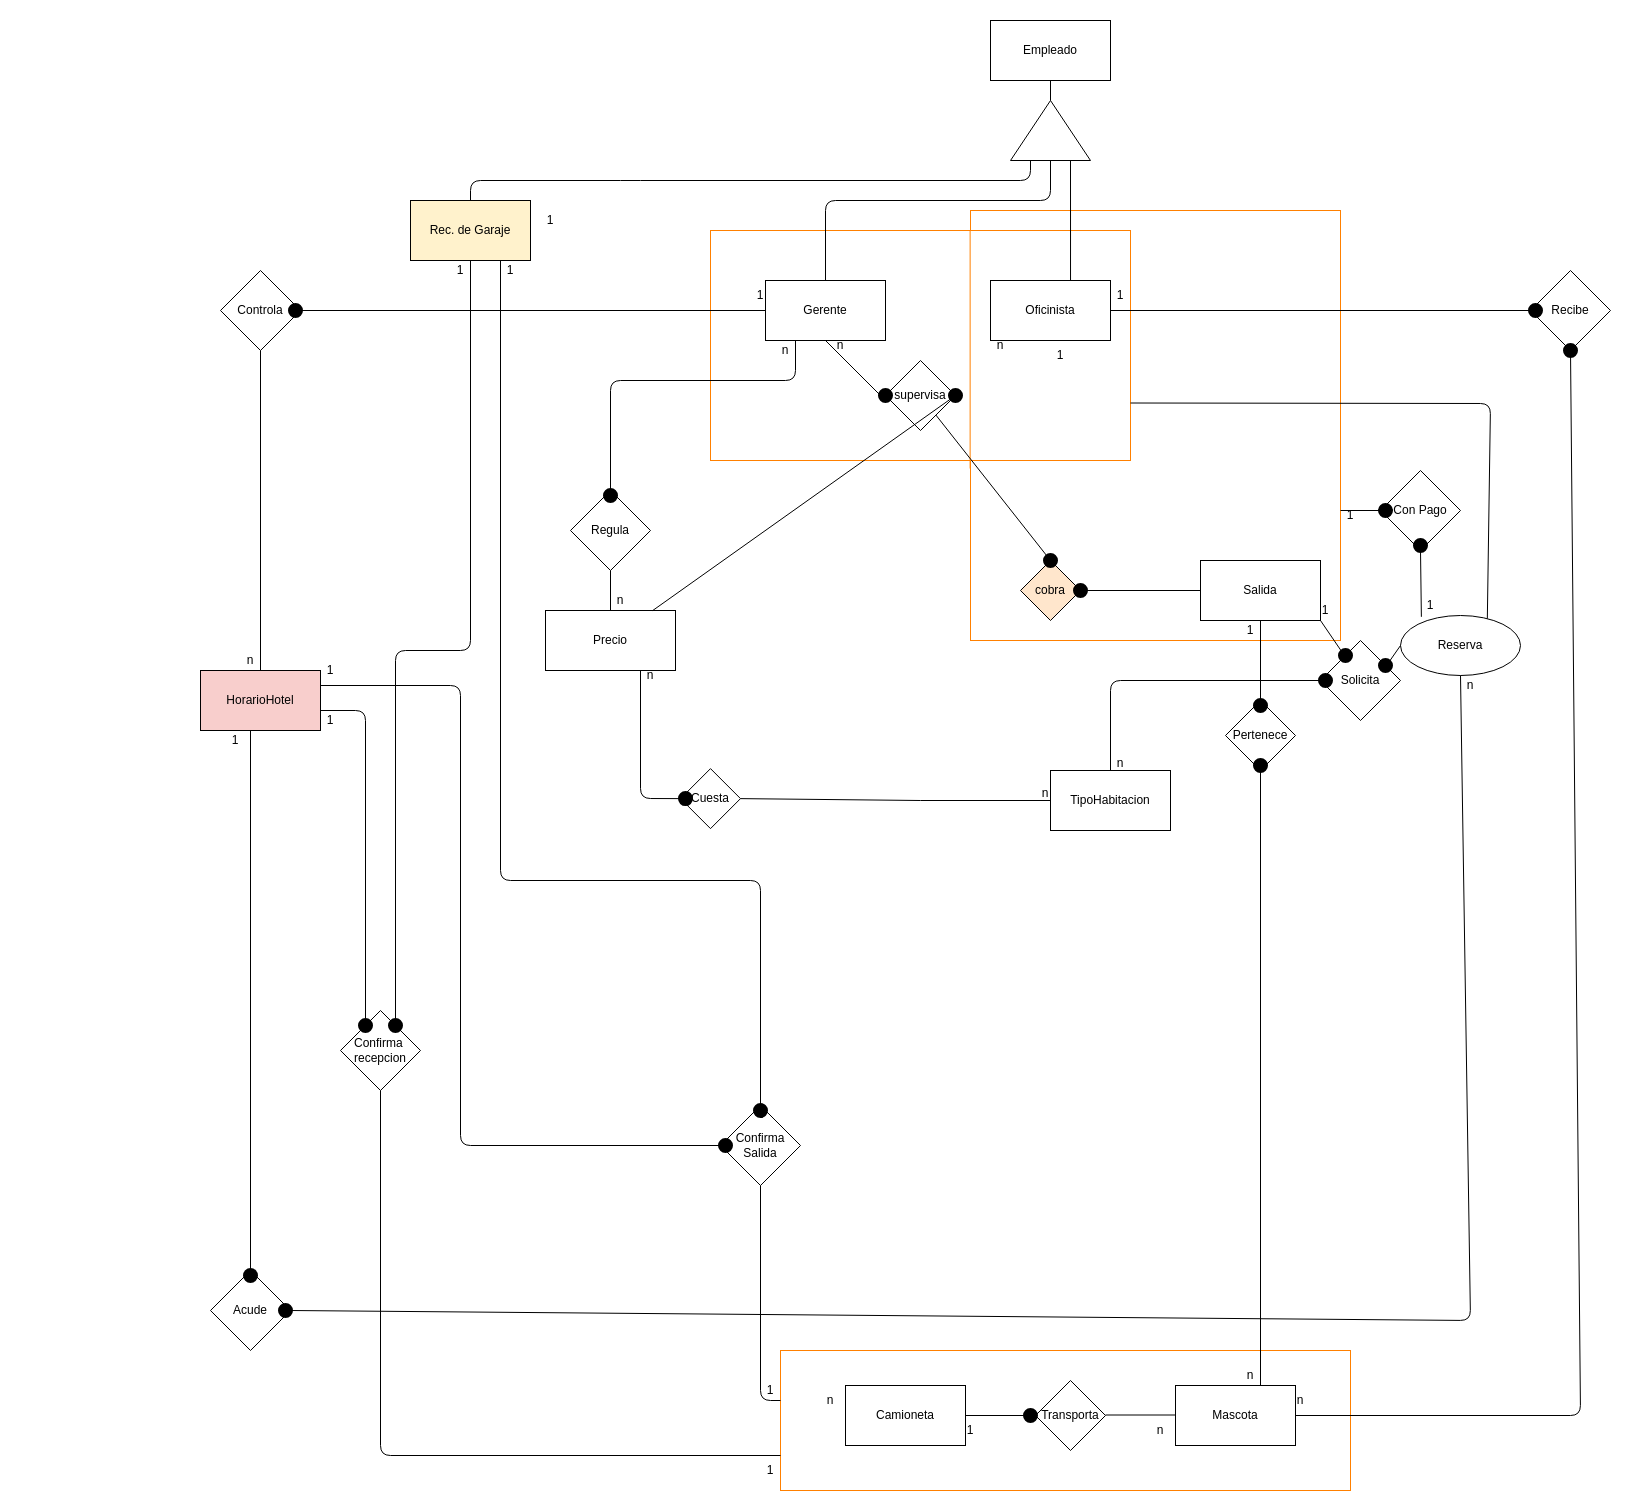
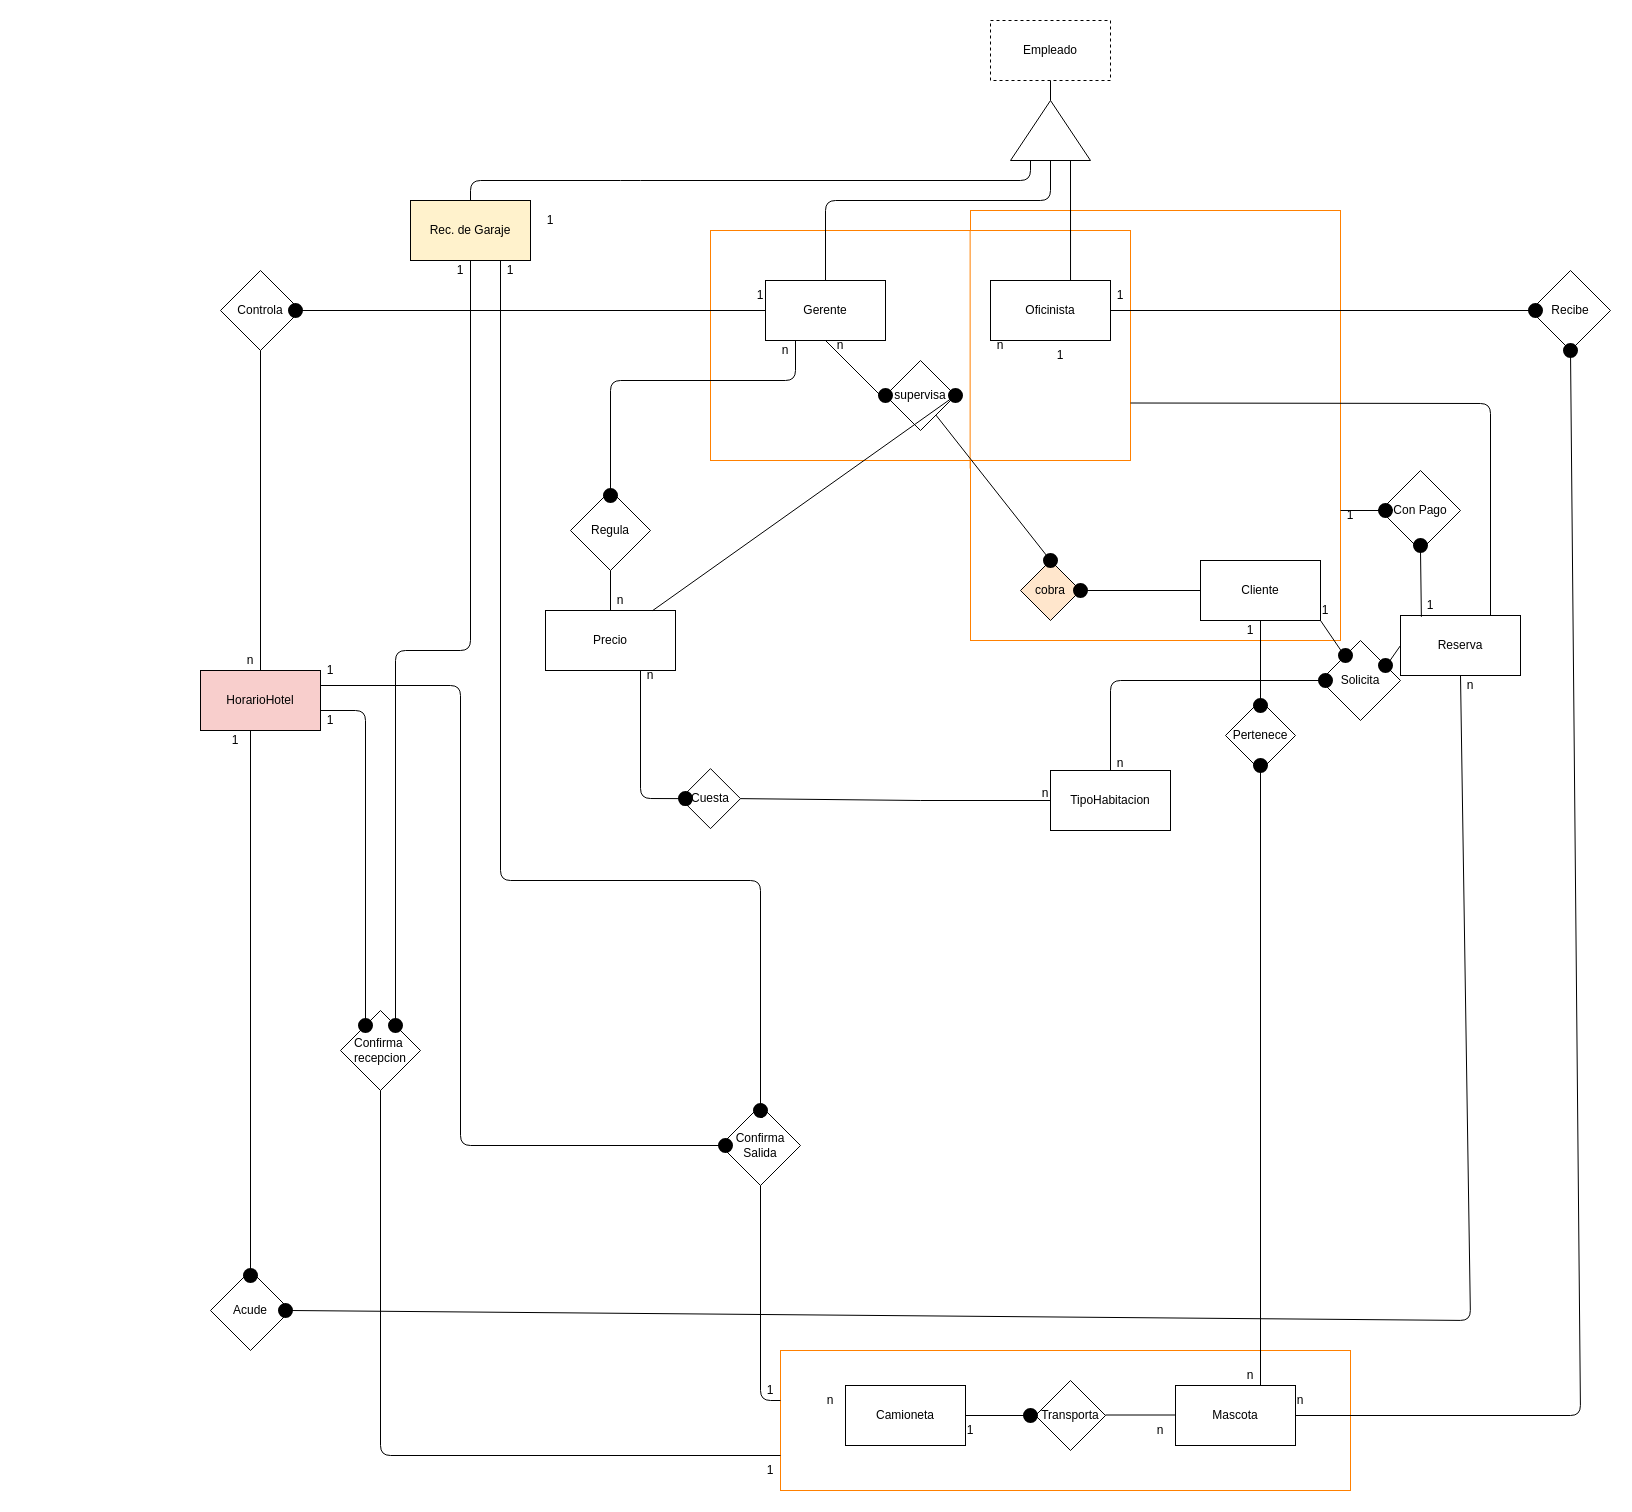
- <mxCell id="7" value="Empleado" style="rounded=0;whiteSpace=wrap;html=1;" parent="1" vertex="1"><mxGeometry x="990" y="20" width="120" height="60" as="geometry" /></mxCell>
+ <mxCell id="7" value="Empleado" style="rounded=0;whiteSpace=wrap;html=1;dashed=1;" parent="1" vertex="1"><mxGeometry x="990" y="20" width="120" height="60" as="geometry" /></mxCell>
- <mxCell id="5" value="Salida" style="rounded=0;whiteSpace=wrap;html=1;" parent="1" vertex="1"><mxGeometry x="1200" y="560" width="120" height="60" as="geometry" /></mxCell>
+ <mxCell id="5" value="Cliente" style="rounded=0;whiteSpace=wrap;html=1;" parent="1" vertex="1"><mxGeometry x="1200" y="560" width="120" height="60" as="geometry" /></mxCell>
- <mxCell id="44" value="Reserva" style="ellipse;whiteSpace=wrap;html=1;strokeColor=#000000;strokeWidth=1;fillColor=#FFFFFF;" parent="1" vertex="1"><mxGeometry x="1400" y="615" width="120" height="60" as="geometry" /></mxCell>
+ <mxCell id="44" value="Reserva" style="rounded=0;whiteSpace=wrap;html=1;strokeColor=#000000;strokeWidth=1;fillColor=#FFFFFF;" parent="1" vertex="1"><mxGeometry x="1400" y="615" width="120" height="60" as="geometry" /></mxCell>
